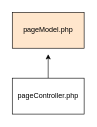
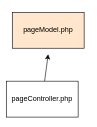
- <mxCell id="3" value="pageController.php" style="rounded=0;whiteSpace=wrap;html=1;" vertex="1" parent="1"><mxGeometry x="20" y="130" width="120" height="60" as="geometry" /></mxCell>
+ <mxCell id="3" value="pageController.php" style="rounded=0;whiteSpace=wrap;html=1;" vertex="1" parent="1"><mxGeometry x="10" y="135" width="120" height="60" as="geometry" /></mxCell>
